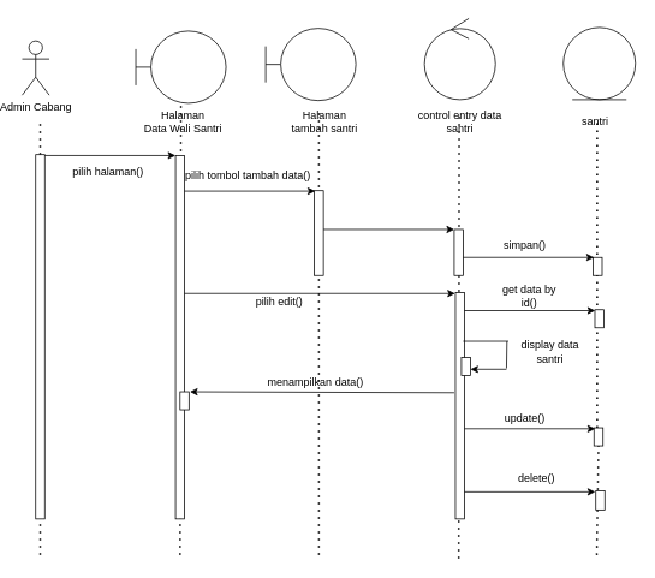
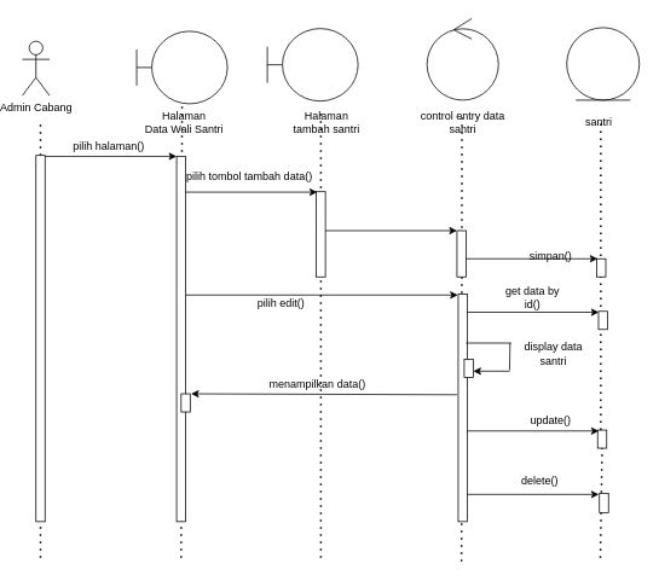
- <mxCell id="14" value="pilih halaman()" style="text;html=1;resizable=0;autosize=1;align=center;verticalAlign=middle;points=[];fillColor=none;strokeColor=none;rounded=0;" parent="1" vertex="1"><mxGeometry x="70" y="181" width="90" height="20" as="geometry" /></mxCell>
+ <mxCell id="14" value="pilih halaman()" style="text;html=1;resizable=0;autosize=1;align=center;verticalAlign=middle;points=[];fillColor=none;strokeColor=none;rounded=0;" parent="1" vertex="1"><mxGeometry x="70" y="151" width="90" height="20" as="geometry" /></mxCell>
- <mxCell id="30" value="simpan()" style="text;html=1;resizable=0;autosize=1;align=center;verticalAlign=middle;points=[];fillColor=none;strokeColor=none;rounded=0;" parent="1" vertex="1"><mxGeometry x="546.75" y="262" width="60" height="20" as="geometry" /></mxCell>
+ <mxCell id="30" value="simpan()" style="text;html=1;resizable=0;autosize=1;align=center;verticalAlign=middle;points=[];fillColor=none;strokeColor=none;rounded=0;" parent="1" vertex="1"><mxGeometry x="571.75" y="272" width="60" height="20" as="geometry" /></mxCell>
- <mxCell id="42" value="update()" style="text;html=1;resizable=0;autosize=1;align=center;verticalAlign=middle;points=[];fillColor=none;strokeColor=none;rounded=0;" parent="1" vertex="1"><mxGeometry x="546.75" y="454" width="60" height="20" as="geometry" /></mxCell>
+ <mxCell id="42" value="update()" style="text;html=1;resizable=0;autosize=1;align=center;verticalAlign=middle;points=[];fillColor=none;strokeColor=none;rounded=0;" parent="1" vertex="1"><mxGeometry x="571.75" y="454" width="60" height="20" as="geometry" /></mxCell>
